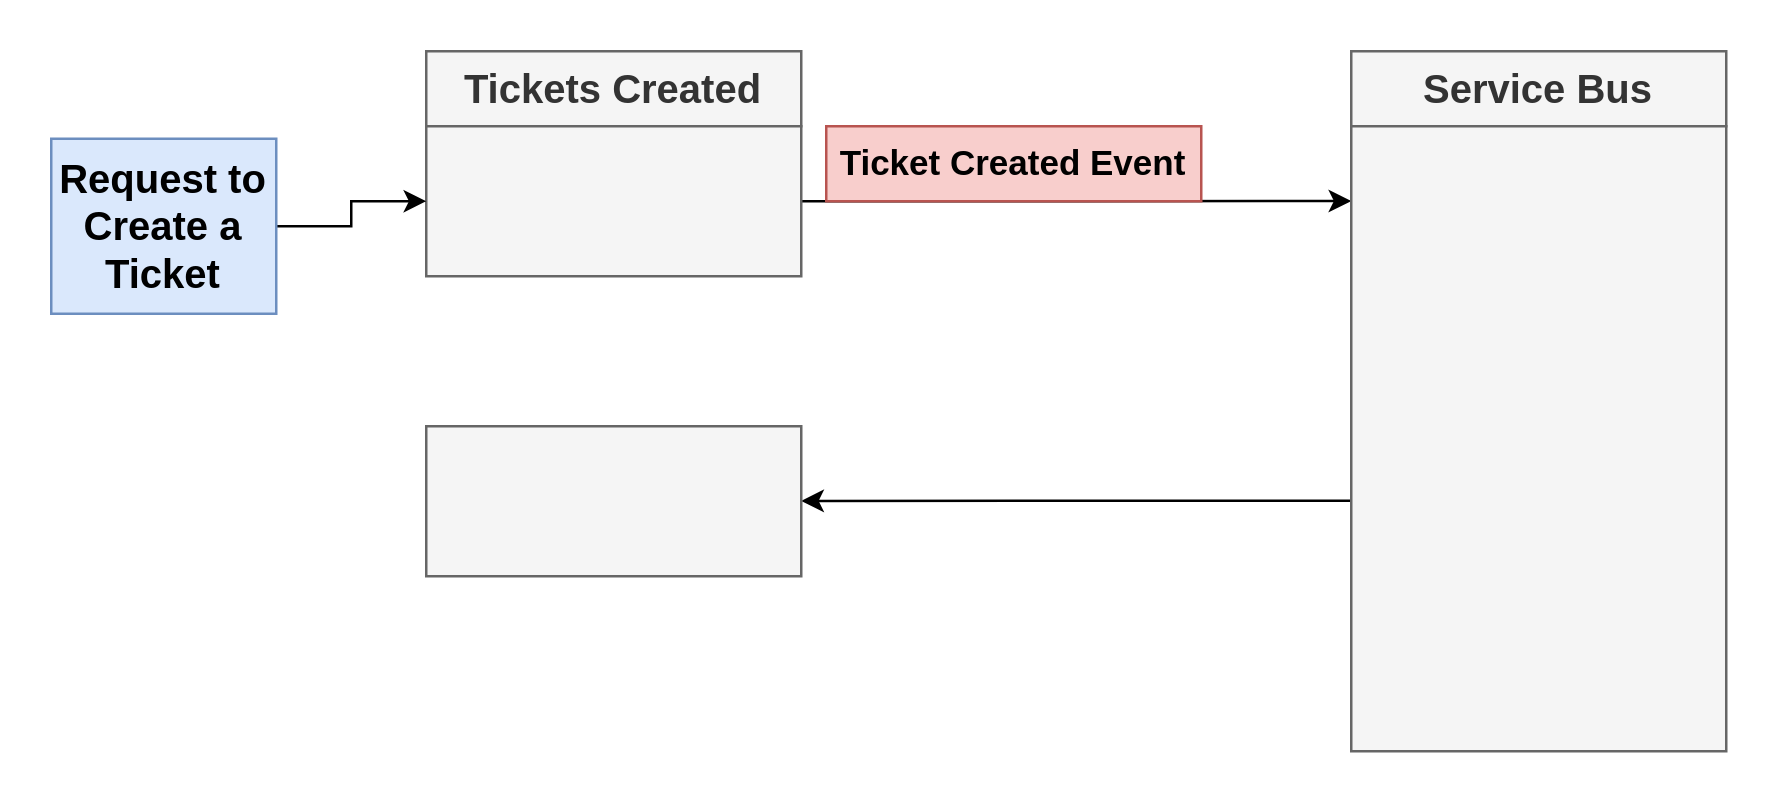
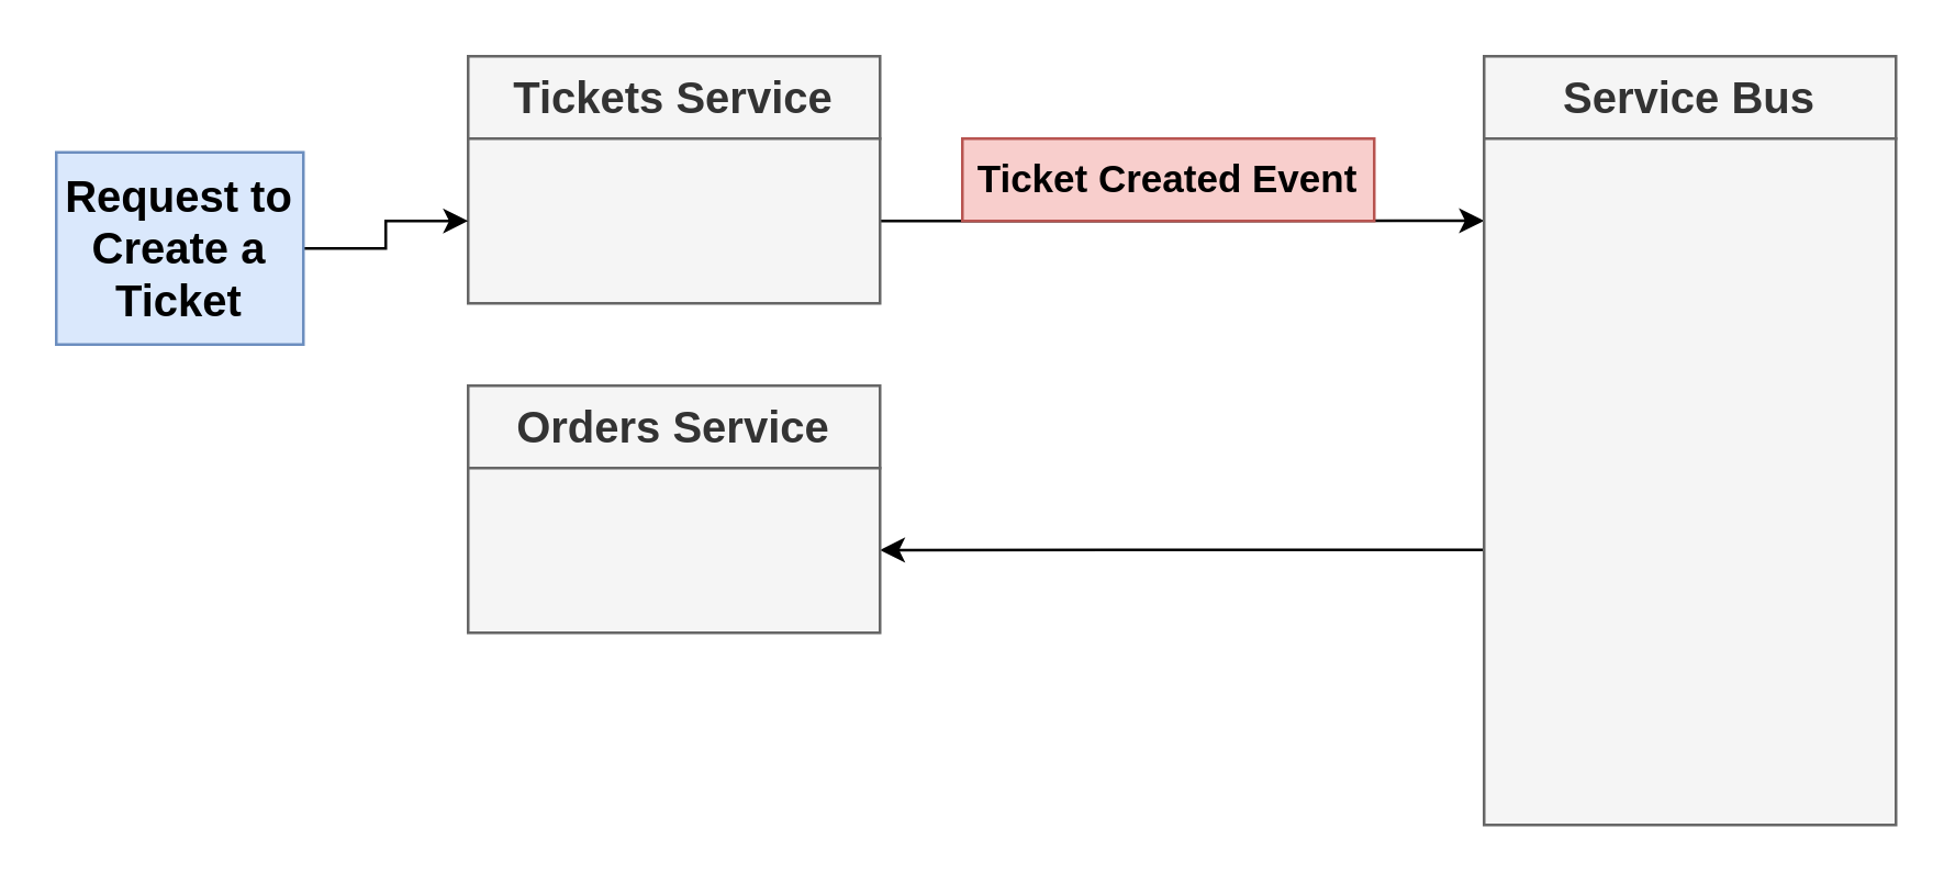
- <mxCell id="3" value="Tickets Created" style="rounded=0;whiteSpace=wrap;html=1;fillColor=#f5f5f5;strokeColor=#666666;fontColor=#333333;fontStyle=1;fontSize=16;" vertex="1" parent="1"><mxGeometry x="170" y="20" width="150" height="30" as="geometry" /></mxCell>
+ <mxCell id="3" value="Tickets Service" style="rounded=0;whiteSpace=wrap;html=1;fillColor=#f5f5f5;strokeColor=#666666;fontColor=#333333;fontStyle=1;fontSize=16;" vertex="1" parent="1"><mxGeometry x="170" y="20" width="150" height="30" as="geometry" /></mxCell>
- <mxCell id="12" value="Ticket Created Event" style="rounded=0;whiteSpace=wrap;html=1;fontSize=14;fillColor=#f8cecc;strokeColor=#b85450;fontStyle=1" vertex="1" parent="1"><mxGeometry x="330" y="50" width="150" height="30" as="geometry" /></mxCell>
+ <mxCell id="12" value="Ticket Created Event" style="rounded=0;whiteSpace=wrap;html=1;fontSize=14;fillColor=#f8cecc;strokeColor=#b85450;fontStyle=1" vertex="1" parent="1"><mxGeometry x="350" y="50" width="150" height="30" as="geometry" /></mxCell>
+ <mxCell id="8" value="Orders Service" style="rounded=0;whiteSpace=wrap;html=1;fillColor=#f5f5f5;strokeColor=#666666;fontColor=#333333;fontStyle=1;fontSize=16;" vertex="1" parent="1"><mxGeometry x="170" y="140" width="150" height="30" as="geometry" /></mxCell>
